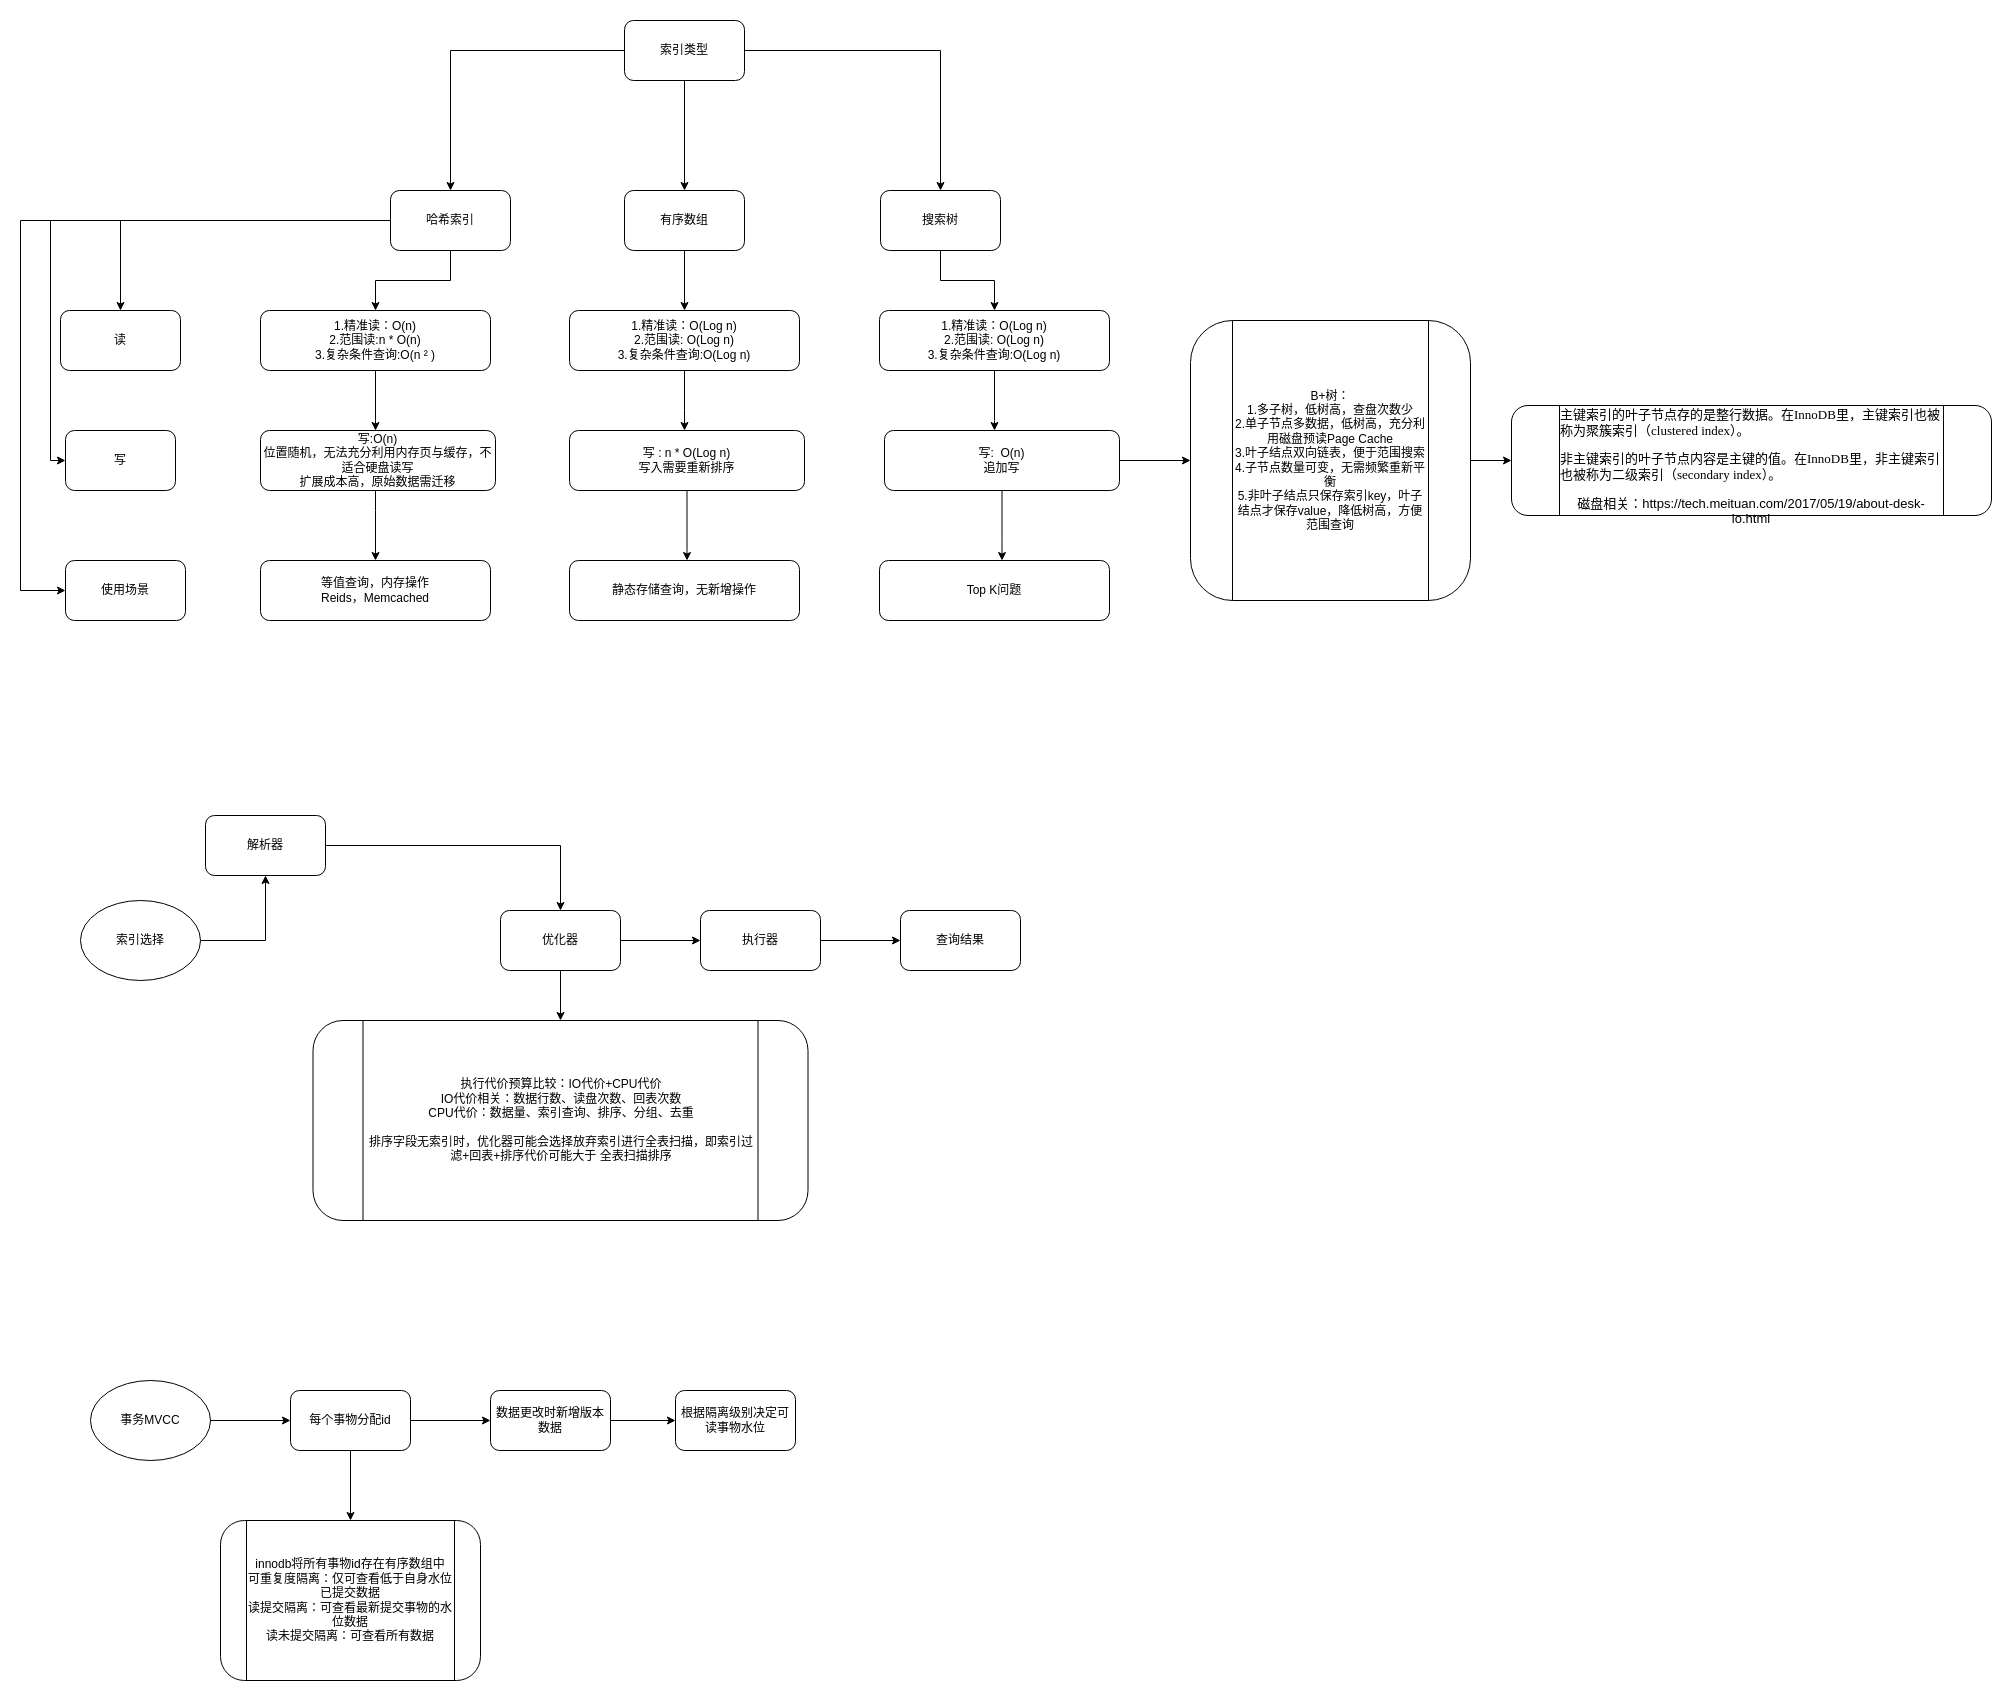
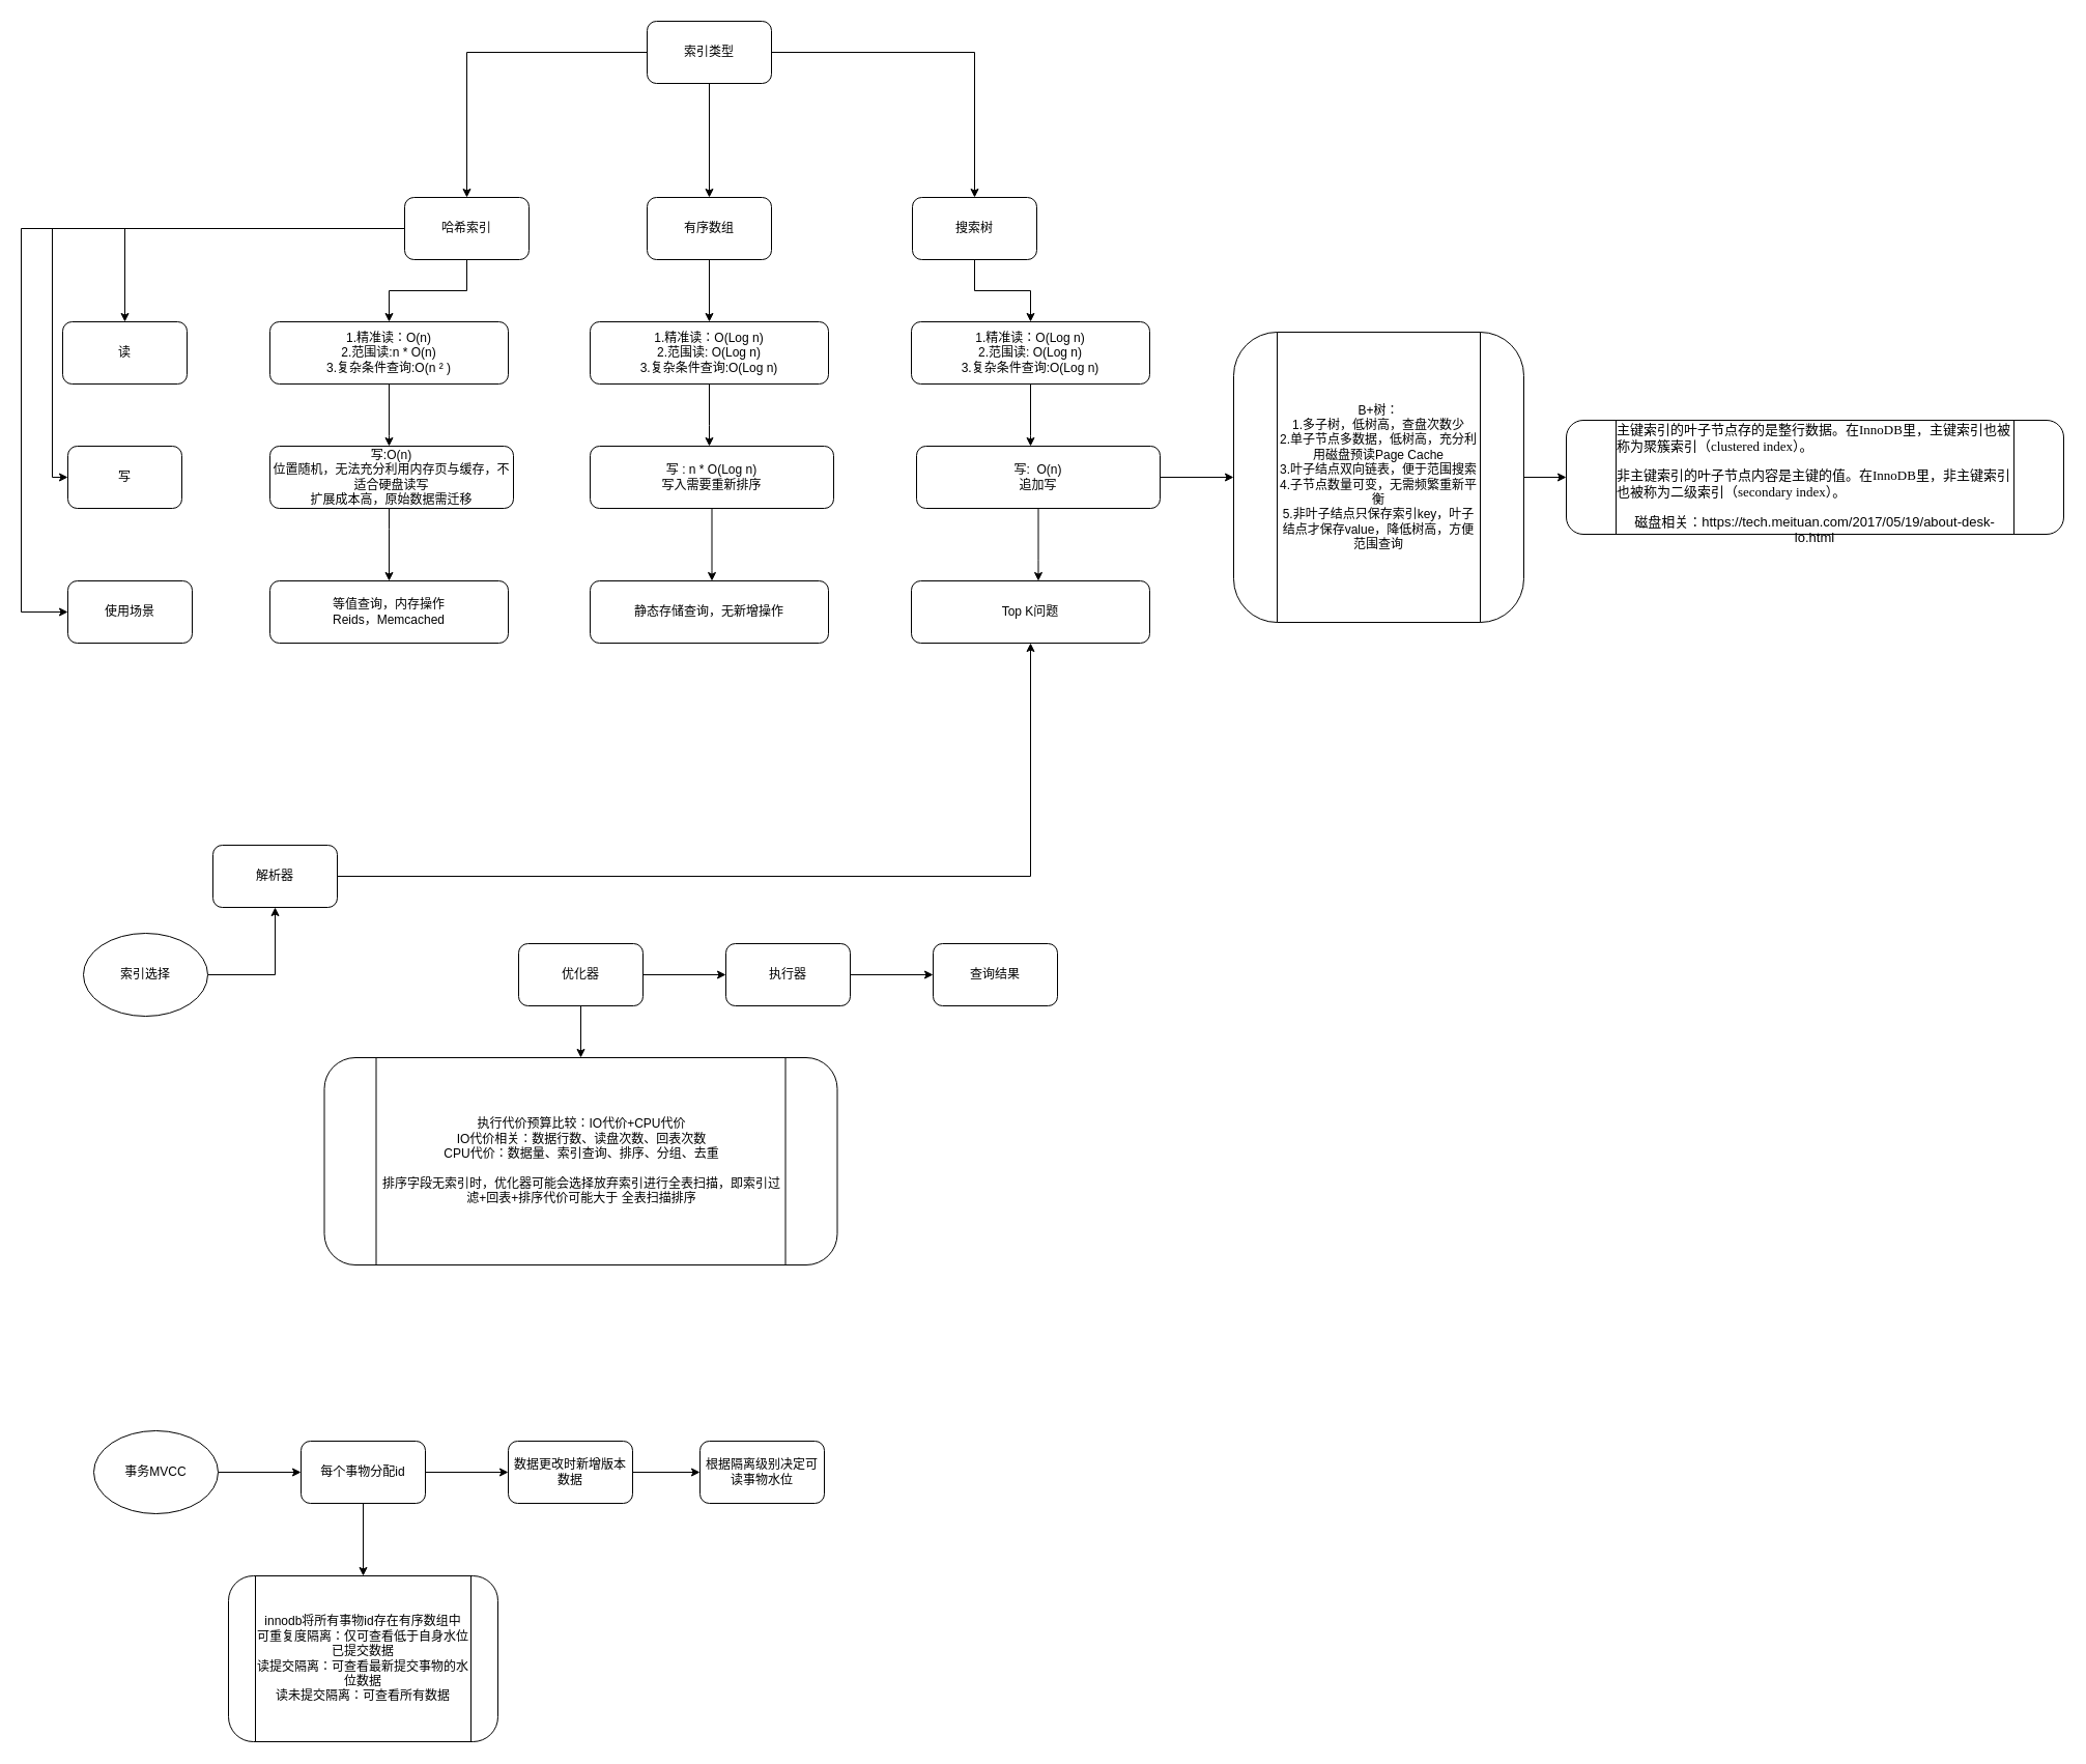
- <mxCell id="39" value="" style="edgeStyle=orthogonalEdgeStyle;rounded=0;orthogonalLoop=1;jettySize=auto;html=1;" edge="1" parent="1" source="40" target="43"><mxGeometry relative="1" as="geometry" /></mxCell>
+ <mxCell id="39" value="" style="edgeStyle=orthogonalEdgeStyle;rounded=0;orthogonalLoop=1;jettySize=auto;html=1;" edge="1" parent="1" source="40" target="33"><mxGeometry relative="1" as="geometry" /></mxCell>
